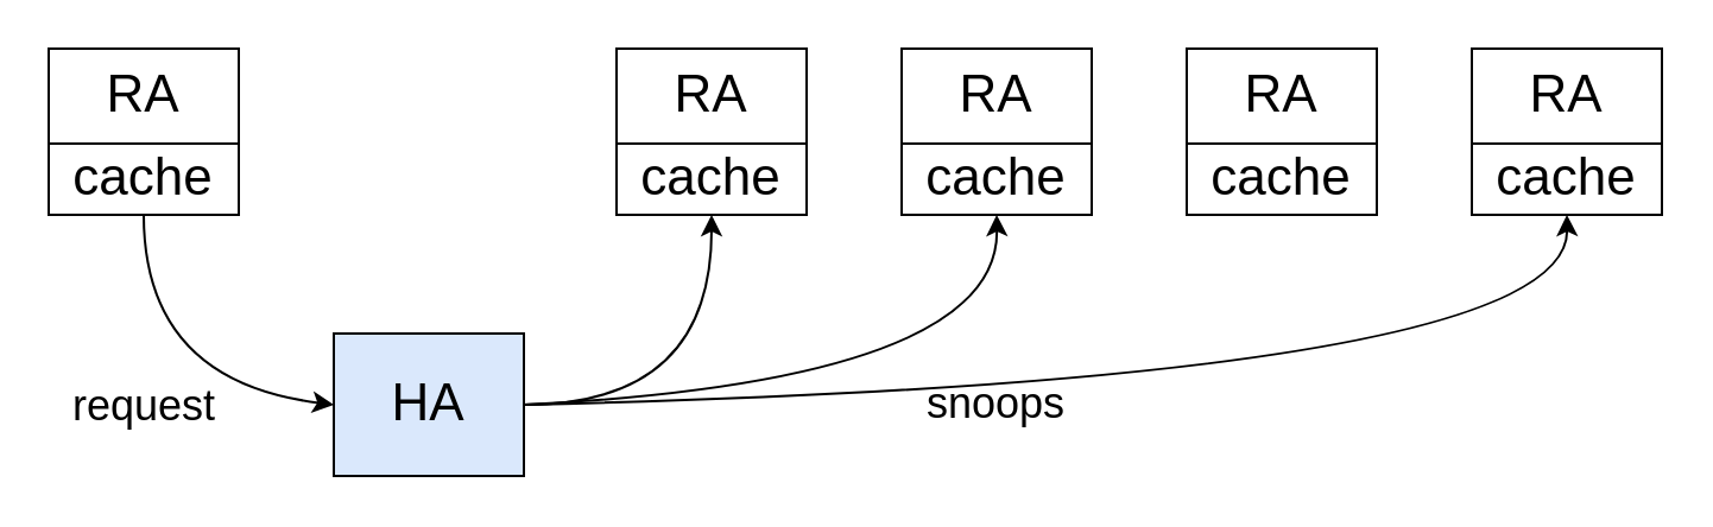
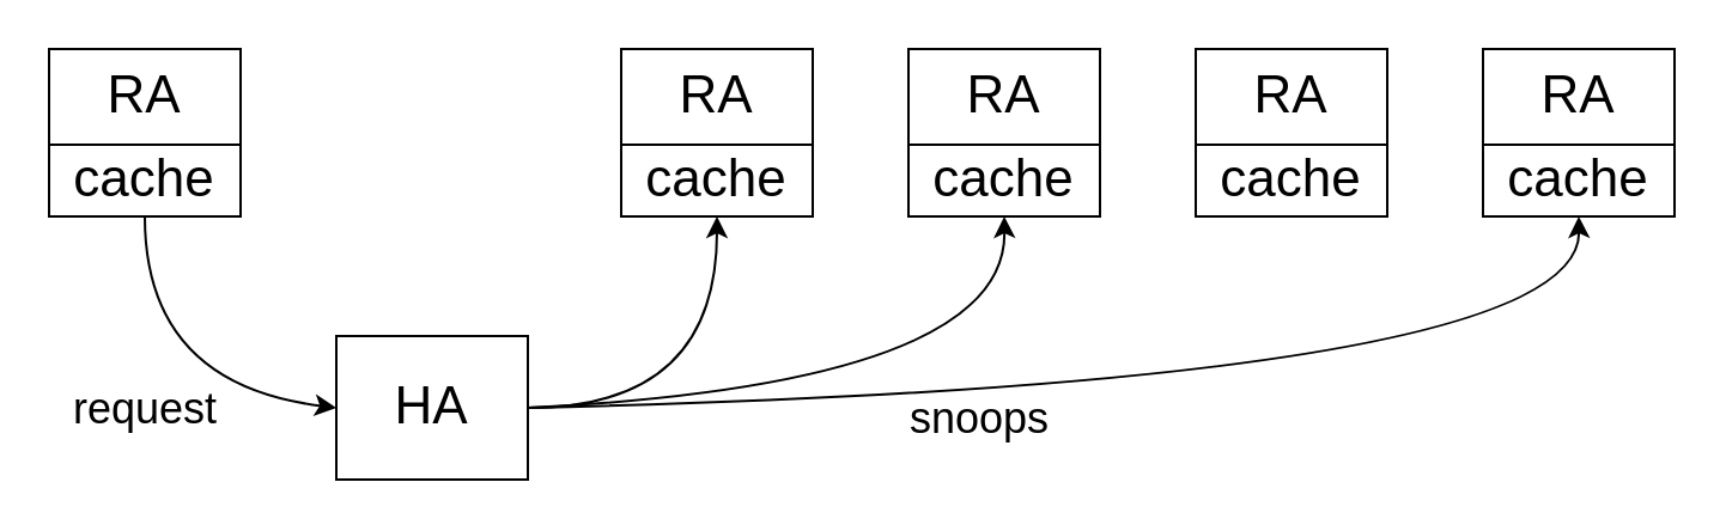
- <mxCell id="2" value="&lt;font style=&quot;font-size: 22px;&quot;&gt;HA&lt;/font&gt;" style="rounded=0;whiteSpace=wrap;html=1;fillColor=#dae8fc;" vertex="1" parent="1"><mxGeometry x="140" y="140" width="80" height="60" as="geometry" /></mxCell>
+ <mxCell id="2" value="&lt;font style=&quot;font-size: 22px;&quot;&gt;HA&lt;/font&gt;" style="rounded=0;whiteSpace=wrap;html=1;" vertex="1" parent="1"><mxGeometry x="140" y="140" width="80" height="60" as="geometry" /></mxCell>
- <mxCell id="18" value="snoops" style="text;html=1;strokeColor=none;fillColor=none;align=center;verticalAlign=middle;whiteSpace=wrap;rounded=0;fontSize=18;" vertex="1" parent="1"><mxGeometry x="389" y="155" width="60" height="30" as="geometry" /></mxCell>
+ <mxCell id="18" value="snoops" style="text;html=1;strokeColor=none;fillColor=none;align=center;verticalAlign=middle;whiteSpace=wrap;rounded=0;fontSize=18;" vertex="1" parent="1"><mxGeometry x="379" y="160" width="60" height="30" as="geometry" /></mxCell>
